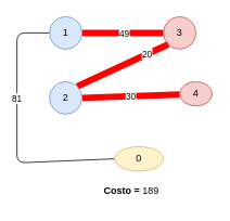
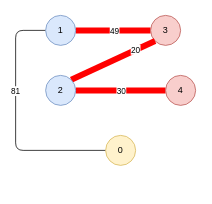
- <mxCell id="13" value="4" style="ellipse;whiteSpace=wrap;html=1;aspect=fixed;fillColor=#f8cecc;strokeColor=#b85450;" parent="1" vertex="1"><mxGeometry x="220" y="100" width="40" height="30" as="geometry" /></mxCell>
+ <mxCell id="13" value="4" style="ellipse;whiteSpace=wrap;html=1;aspect=fixed;fillColor=#f8cecc;strokeColor=#b85450;" parent="1" vertex="1"><mxGeometry x="220" y="100" width="40" height="40" as="geometry" /></mxCell>
- <mxCell id="14" value="0" style="ellipse;whiteSpace=wrap;html=1;aspect=fixed;fillColor=#fff2cc;strokeColor=#d6b656;" parent="1" vertex="1"><mxGeometry x="140" y="180" width="60" height="30" as="geometry" /></mxCell>
+ <mxCell id="14" value="0" style="ellipse;whiteSpace=wrap;html=1;aspect=fixed;fillColor=#fff2cc;strokeColor=#d6b656;" parent="1" vertex="1"><mxGeometry x="140" y="180" width="40" height="40" as="geometry" /></mxCell>
- <mxCell id="15" value="&lt;b&gt;Costo =&lt;/b&gt; 189" style="text;html=1;strokeColor=none;fillColor=none;align=center;verticalAlign=middle;whiteSpace=wrap;rounded=0;" parent="1" vertex="1"><mxGeometry x="120.5" y="220" width="80" height="30" as="geometry" /></mxCell>
